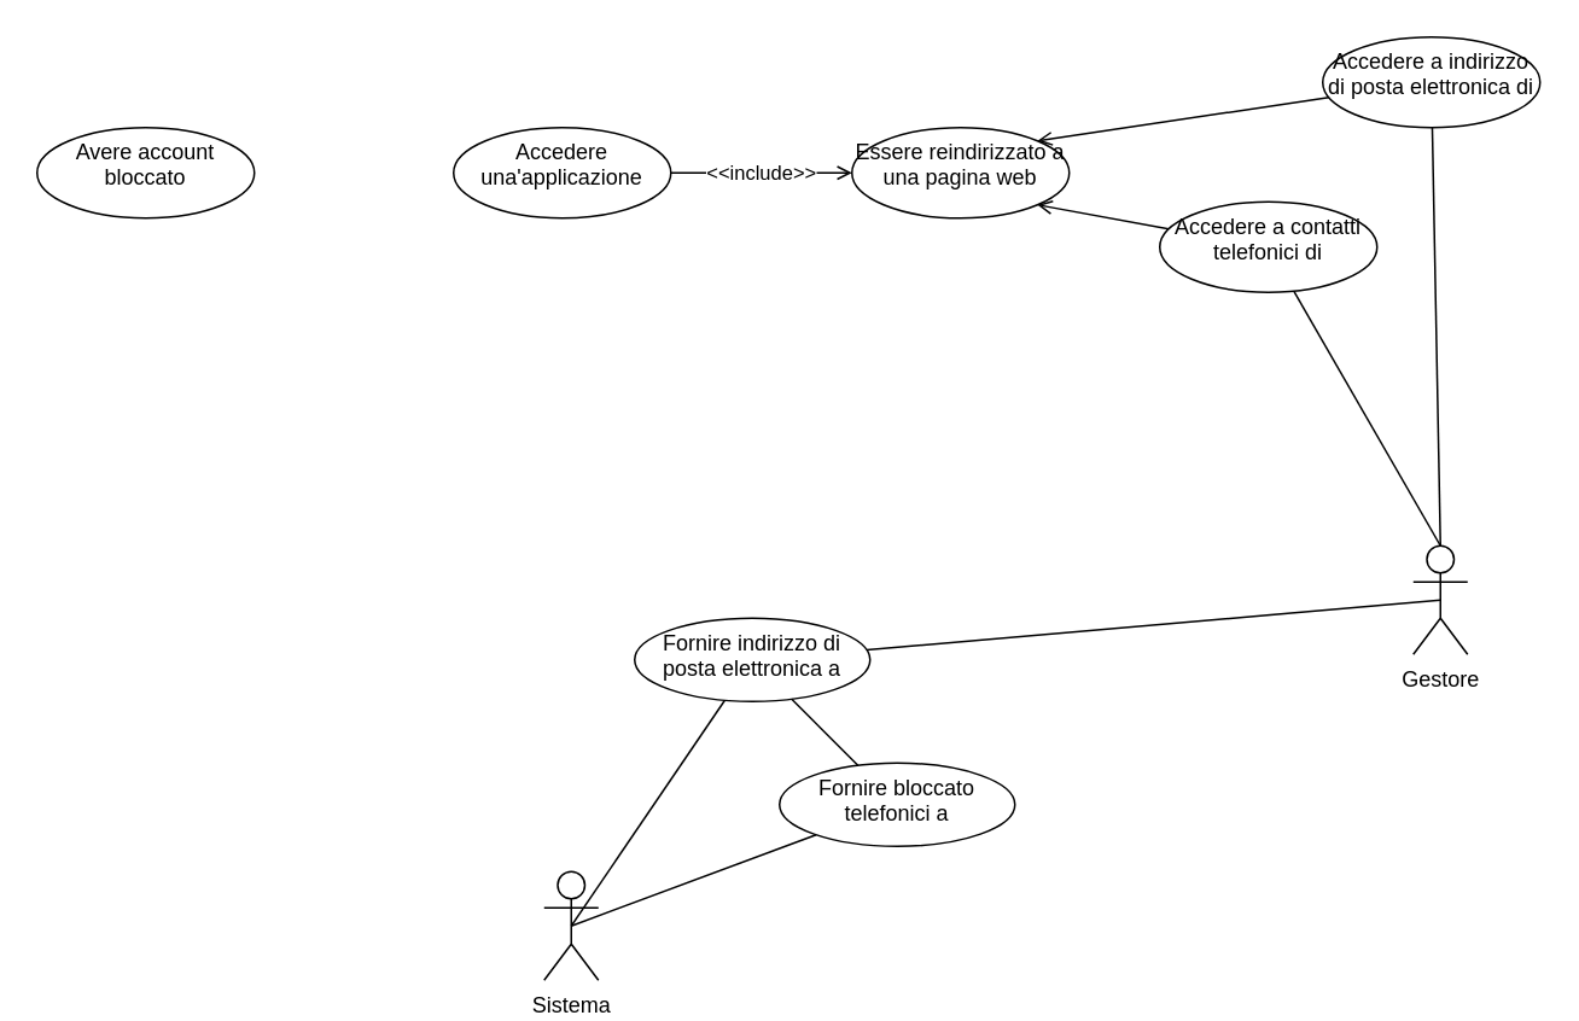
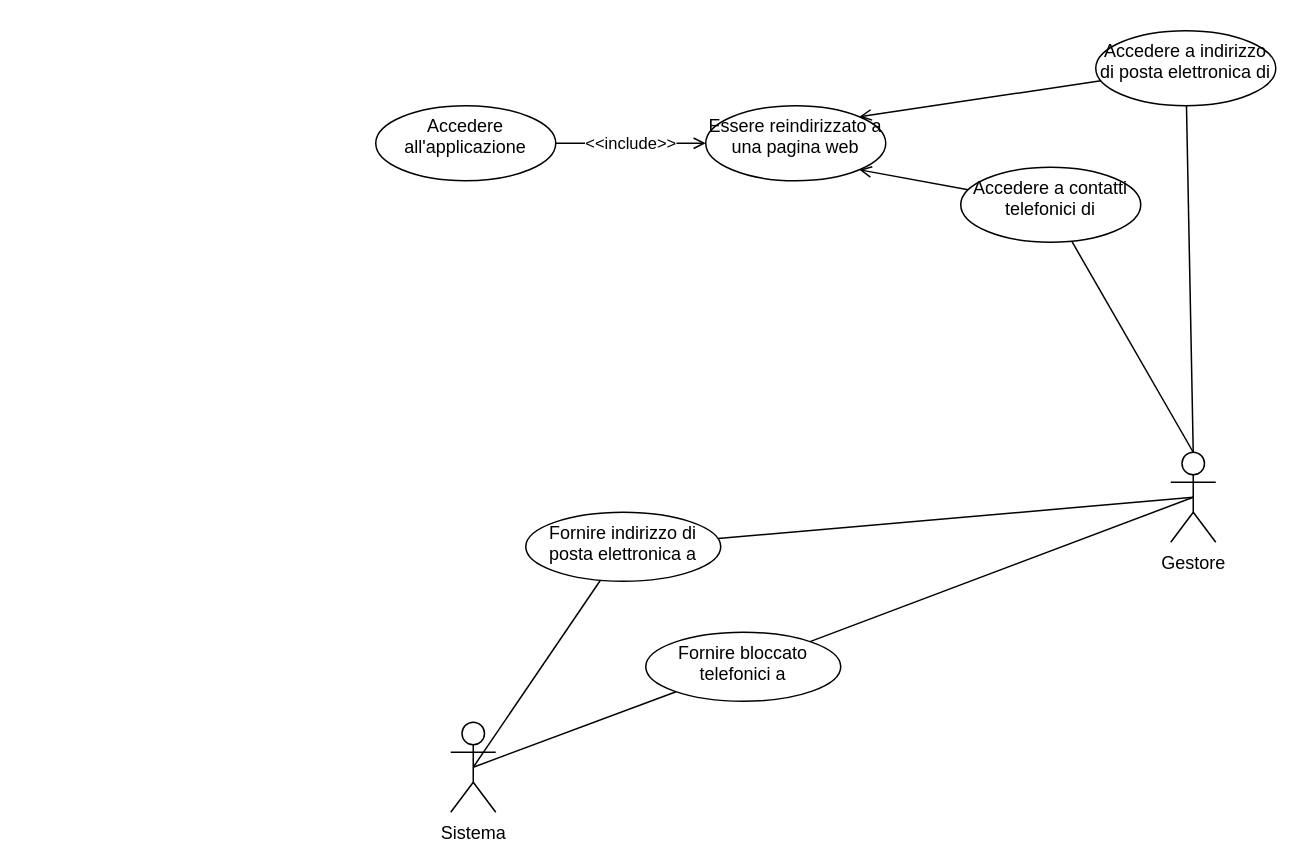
- <mxCell id="4" value="Accedere una'applicazione" style="ellipse;whiteSpace=wrap;html=1;verticalAlign=top;" vertex="1" parent="1"><mxGeometry x="250" y="70" width="120" height="50" as="geometry" /></mxCell>
+ <mxCell id="4" value="Accedere all'applicazione" style="ellipse;whiteSpace=wrap;html=1;verticalAlign=top;" vertex="1" parent="1"><mxGeometry x="250" y="70" width="120" height="50" as="geometry" /></mxCell>
- <mxCell id="2" value="Avere account bloccato" style="ellipse;whiteSpace=wrap;html=1;verticalAlign=top;" vertex="1" parent="1"><mxGeometry x="20" y="70" width="120" height="50" as="geometry" /></mxCell>
- <mxCell id="16" style="edgeStyle=none;rounded=0;orthogonalLoop=1;jettySize=auto;html=1;endArrow=none;endFill=0;" edge="1" parent="1" source="18" target="15"><mxGeometry relative="1" as="geometry" /></mxCell>
+ <mxCell id="16" style="edgeStyle=none;rounded=0;orthogonalLoop=1;jettySize=auto;html=1;entryX=0.5;entryY=0.5;entryDx=0;entryDy=0;entryPerimeter=0;endArrow=none;endFill=0;" edge="1" parent="1" source="18" target="13"><mxGeometry relative="1" as="geometry" /></mxCell>
